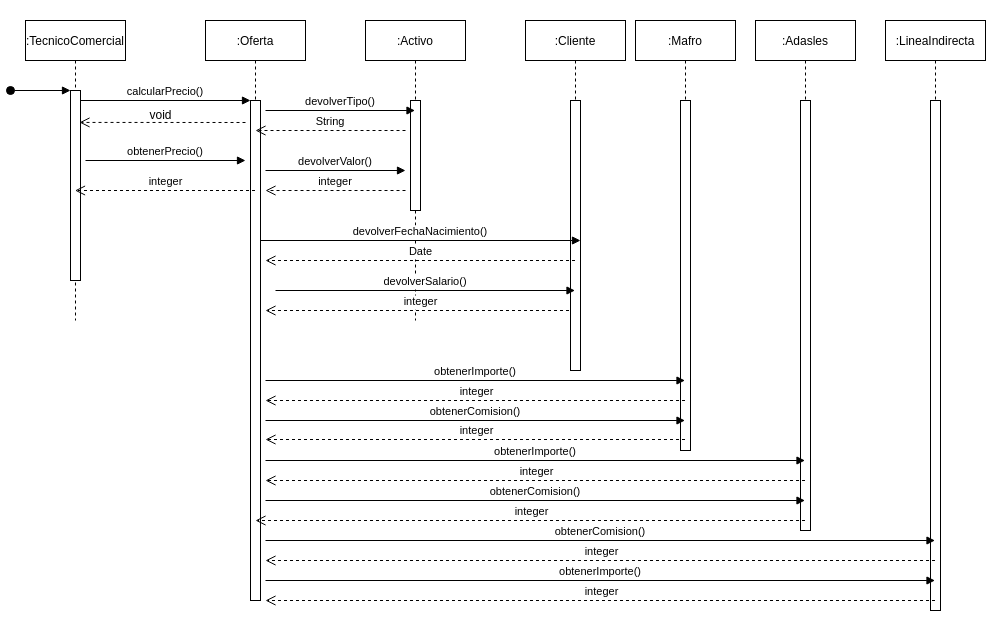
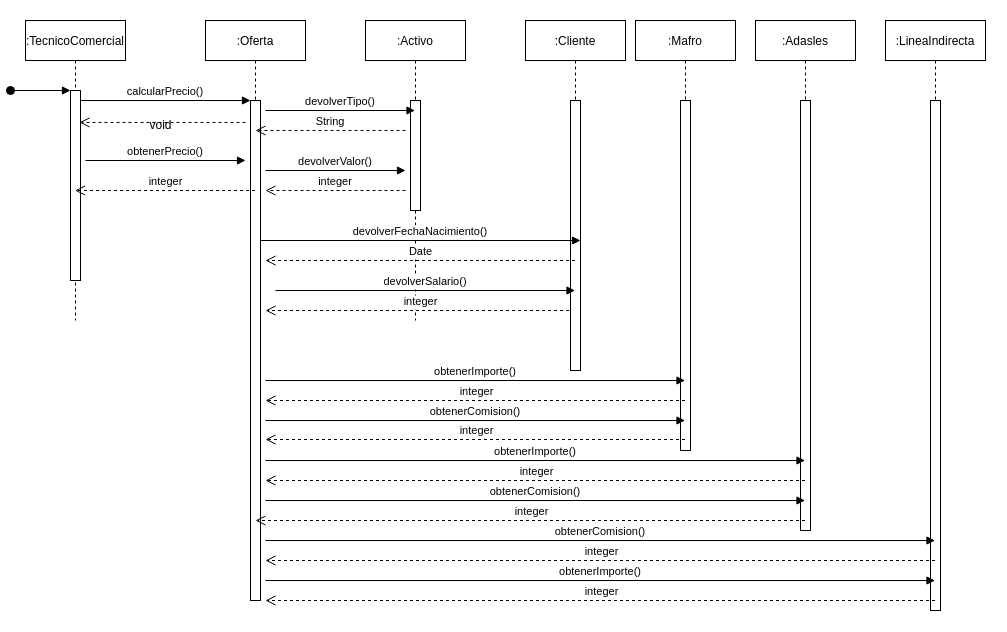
- <mxCell id="17" value="void" style="text;html=1;align=center;verticalAlign=middle;resizable=0;points=[];autosize=1;strokeColor=none;fillColor=none;" parent="1" vertex="1"><mxGeometry x="130" y="100" width="50" height="30" as="geometry" /></mxCell>
+ <mxCell id="17" value="void" style="text;html=1;align=center;verticalAlign=middle;resizable=0;points=[];autosize=1;strokeColor=none;fillColor=none;" parent="1" vertex="1"><mxGeometry x="130" y="110" width="50" height="30" as="geometry" /></mxCell>
